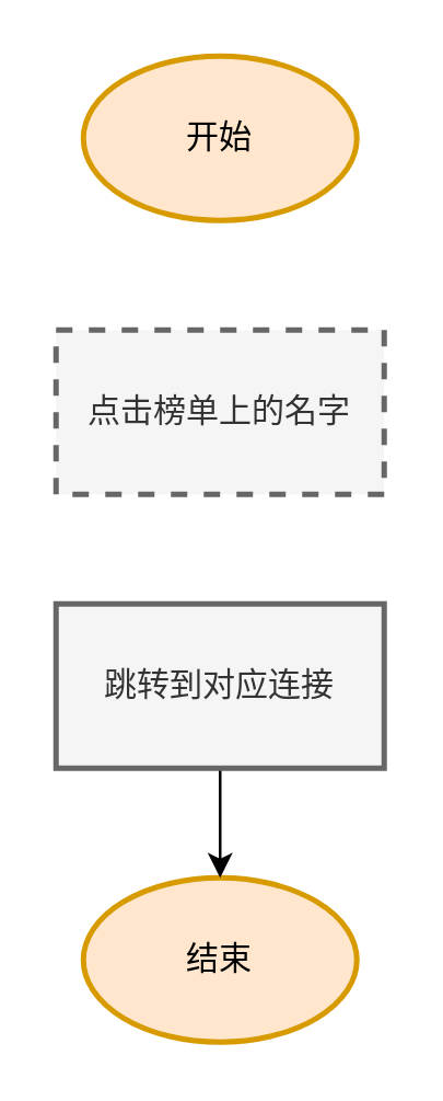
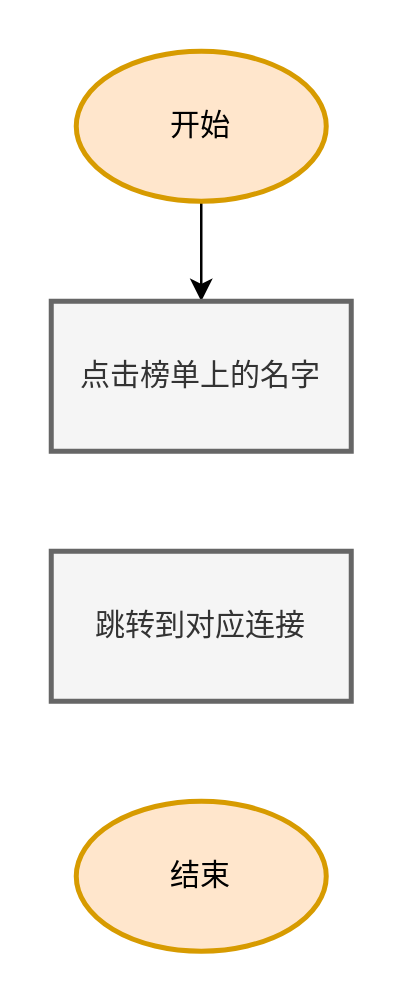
+ <mxCell id="2" value="" style="edgeStyle=orthogonalEdgeStyle;rounded=0;orthogonalLoop=1;jettySize=auto;html=1;" edge="1" parent="1" source="3" target="5"><mxGeometry relative="1" as="geometry" /></mxCell>
- <mxCell id="5" value="点击榜单上的名字" style="whiteSpace=wrap;html=1;strokeWidth=2;fillColor=#f5f5f5;fontColor=#333333;strokeColor=#666666;dashed=1;" vertex="1" parent="1"><mxGeometry x="20" y="120" width="120" height="60" as="geometry" /></mxCell>
+ <mxCell id="5" value="点击榜单上的名字" style="whiteSpace=wrap;html=1;strokeWidth=2;fillColor=#f5f5f5;fontColor=#333333;strokeColor=#666666;" vertex="1" parent="1"><mxGeometry x="20" y="120" width="120" height="60" as="geometry" /></mxCell>
- <mxCell id="6" value="" style="edgeStyle=orthogonalEdgeStyle;rounded=0;orthogonalLoop=1;jettySize=auto;html=1;" edge="1" parent="1" source="7" target="4"><mxGeometry relative="1" as="geometry" /></mxCell>
